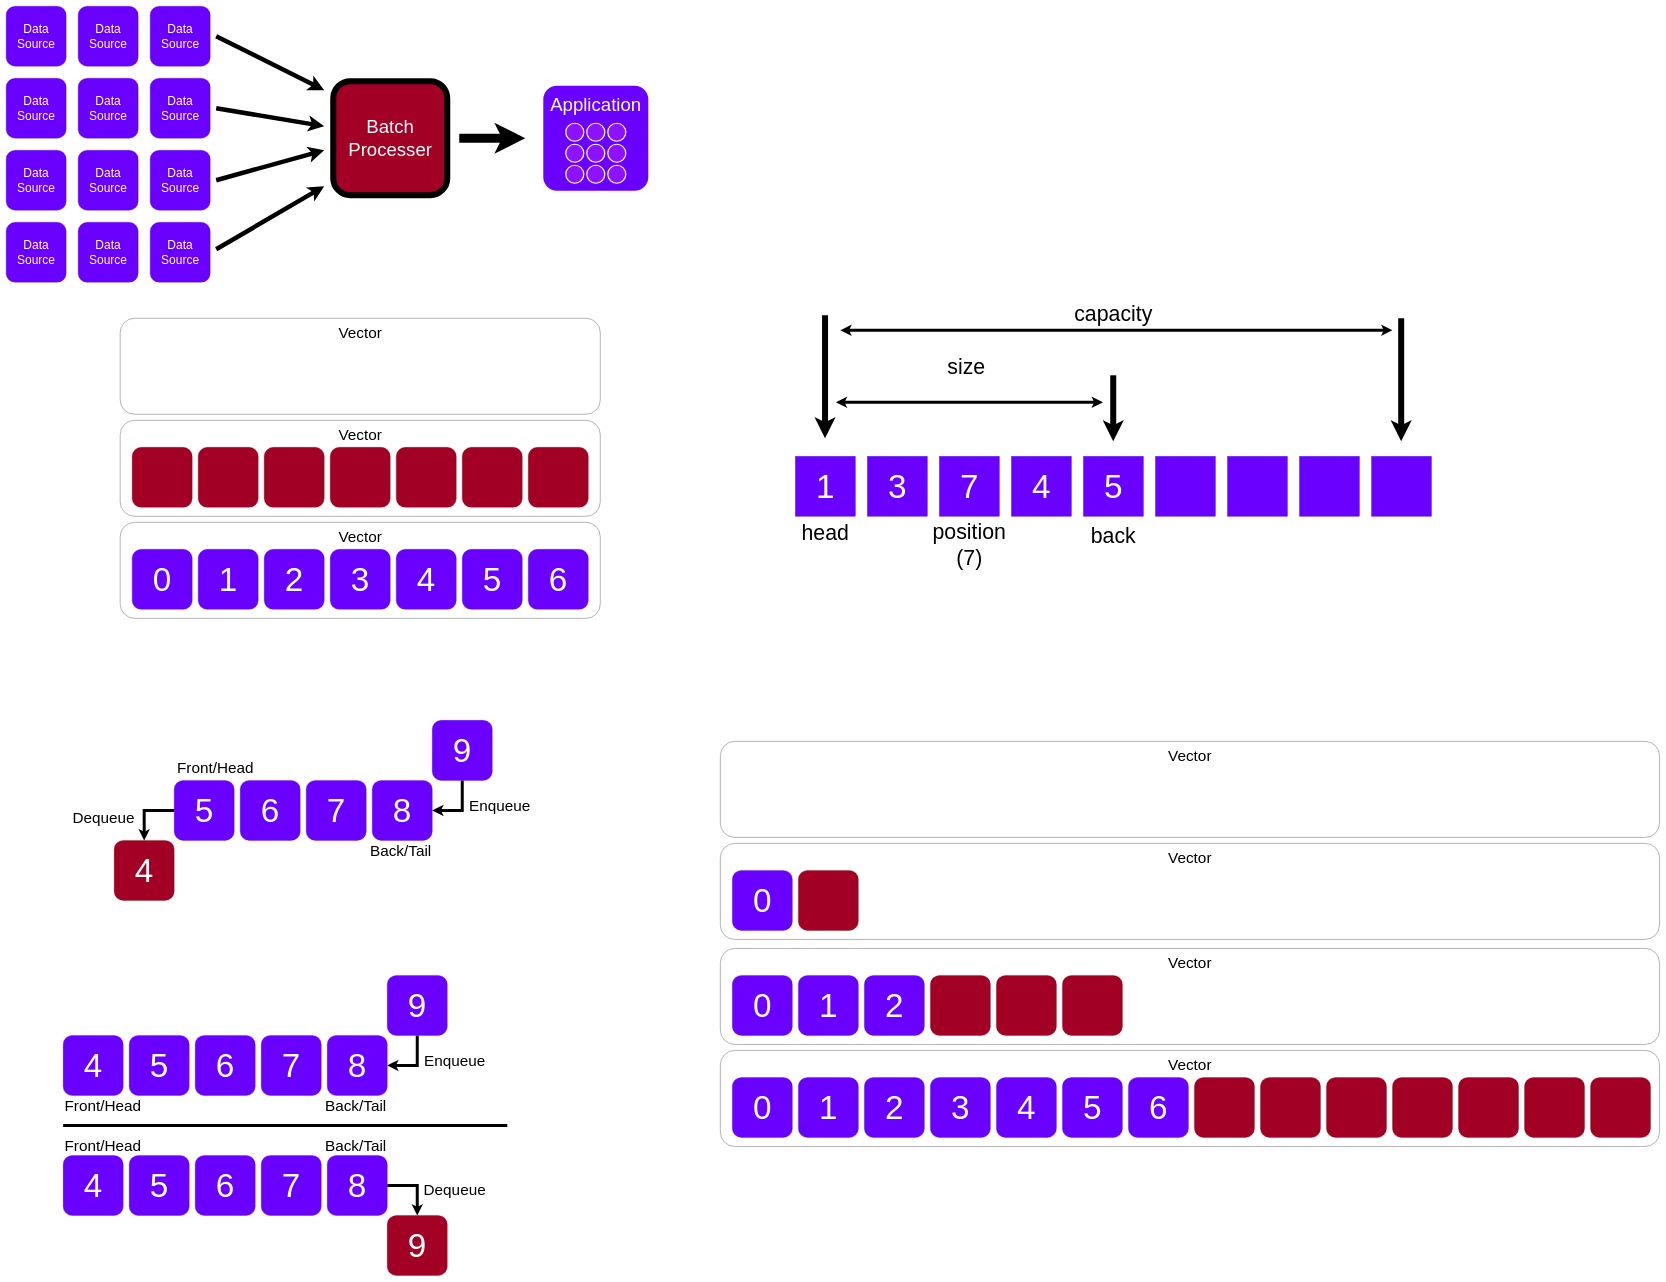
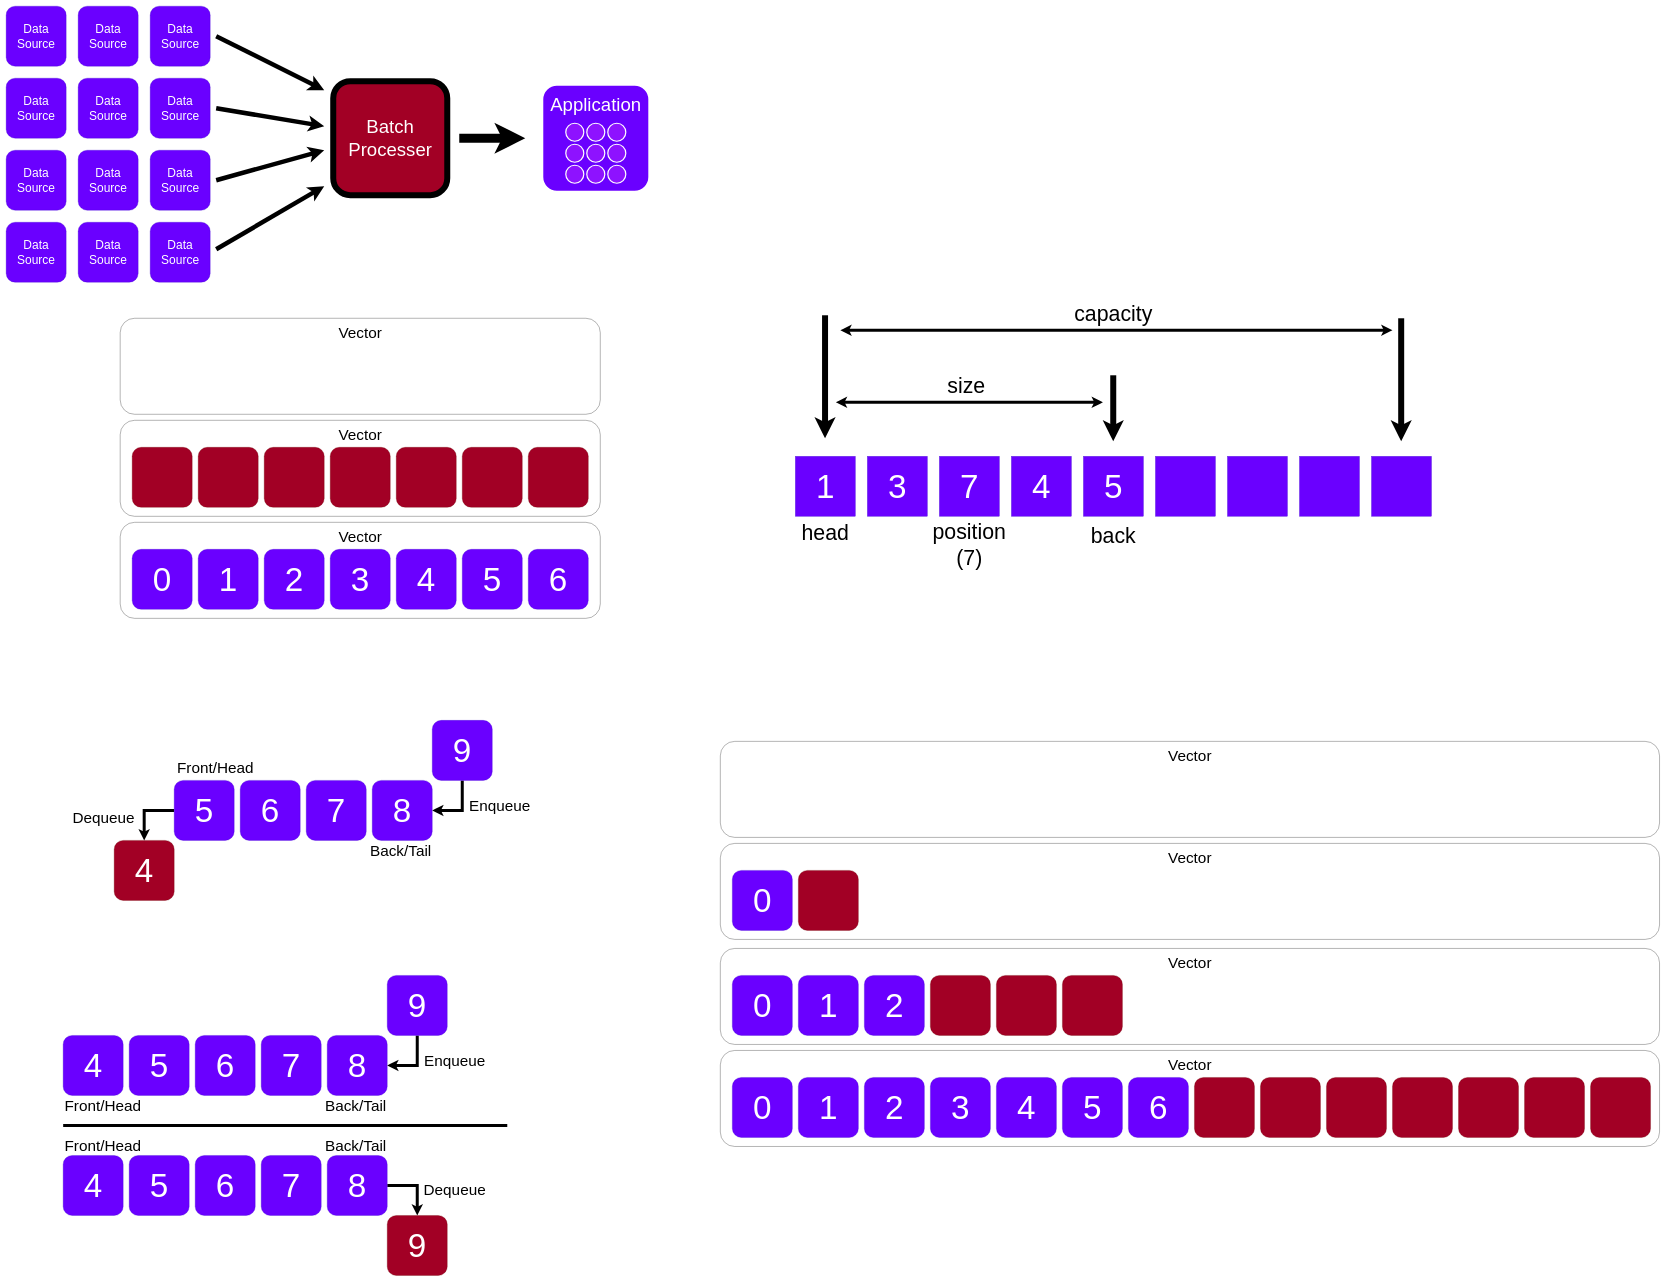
- <mxCell id="17" value="&lt;font style=&quot;font-size: 71px;&quot;&gt;size&lt;/font&gt;" style="text;html=1;align=center;verticalAlign=middle;whiteSpace=wrap;rounded=0;" parent="1" vertex="1"><mxGeometry x="3030" y="1175" width="380" height="90" as="geometry" /></mxCell>
+ <mxCell id="17" value="&lt;font style=&quot;font-size: 71px;&quot;&gt;size&lt;/font&gt;" style="text;html=1;align=center;verticalAlign=middle;whiteSpace=wrap;rounded=0;" parent="1" vertex="1"><mxGeometry x="3030" y="1240" width="380" height="90" as="geometry" /></mxCell>
